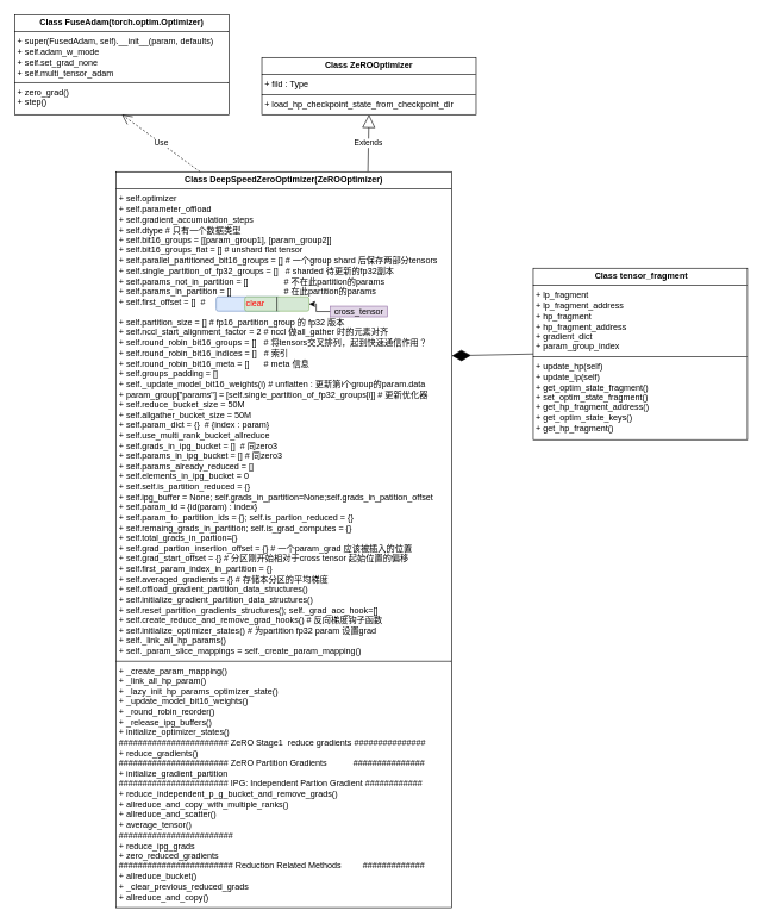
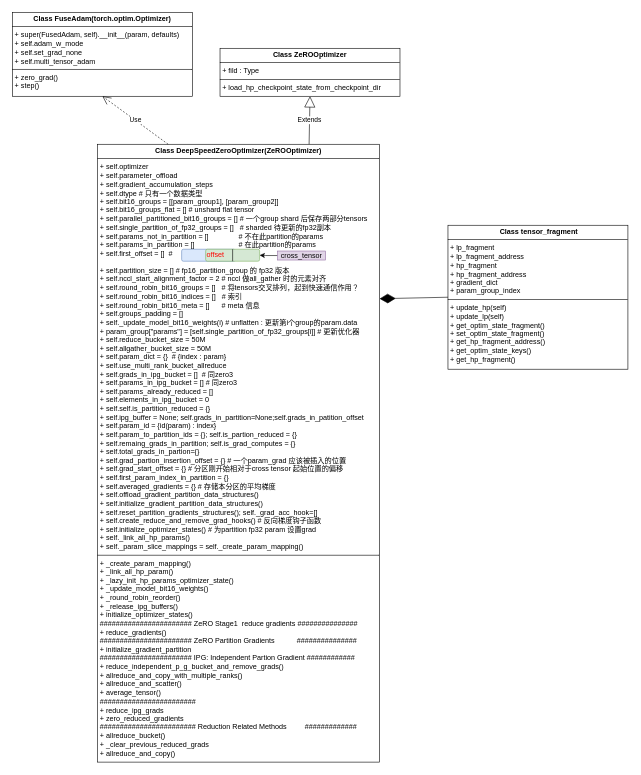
- <mxCell id="4" value="&lt;font color=&quot;#ff0000&quot;&gt;clear&lt;/font&gt;" style="rounded=1;whiteSpace=wrap;html=1;fillColor=#d5e8d4;strokeColor=#82b366;align=left;" parent="1" vertex="1"><mxGeometry x="342" y="415" width="90" height="20" as="geometry" /></mxCell>
+ <mxCell id="4" value="&lt;font color=&quot;#ff0000&quot;&gt;offset&lt;/font&gt;" style="rounded=1;whiteSpace=wrap;html=1;fillColor=#d5e8d4;strokeColor=#82b366;align=left;" parent="1" vertex="1"><mxGeometry x="342" y="415" width="90" height="20" as="geometry" /></mxCell>
- <mxCell id="7" value="cross_tensor" style="text;html=1;align=center;verticalAlign=middle;whiteSpace=wrap;rounded=0;fillColor=#e1d5e7;strokeColor=#9673a6;" parent="1" vertex="1"><mxGeometry x="462" y="428" width="80" height="15" as="geometry" /></mxCell>
+ <mxCell id="7" value="cross_tensor" style="text;html=1;align=center;verticalAlign=middle;whiteSpace=wrap;rounded=0;fillColor=#e1d5e7;strokeColor=#9673a6;" parent="1" vertex="1"><mxGeometry x="462" y="418" width="80" height="15" as="geometry" /></mxCell>
